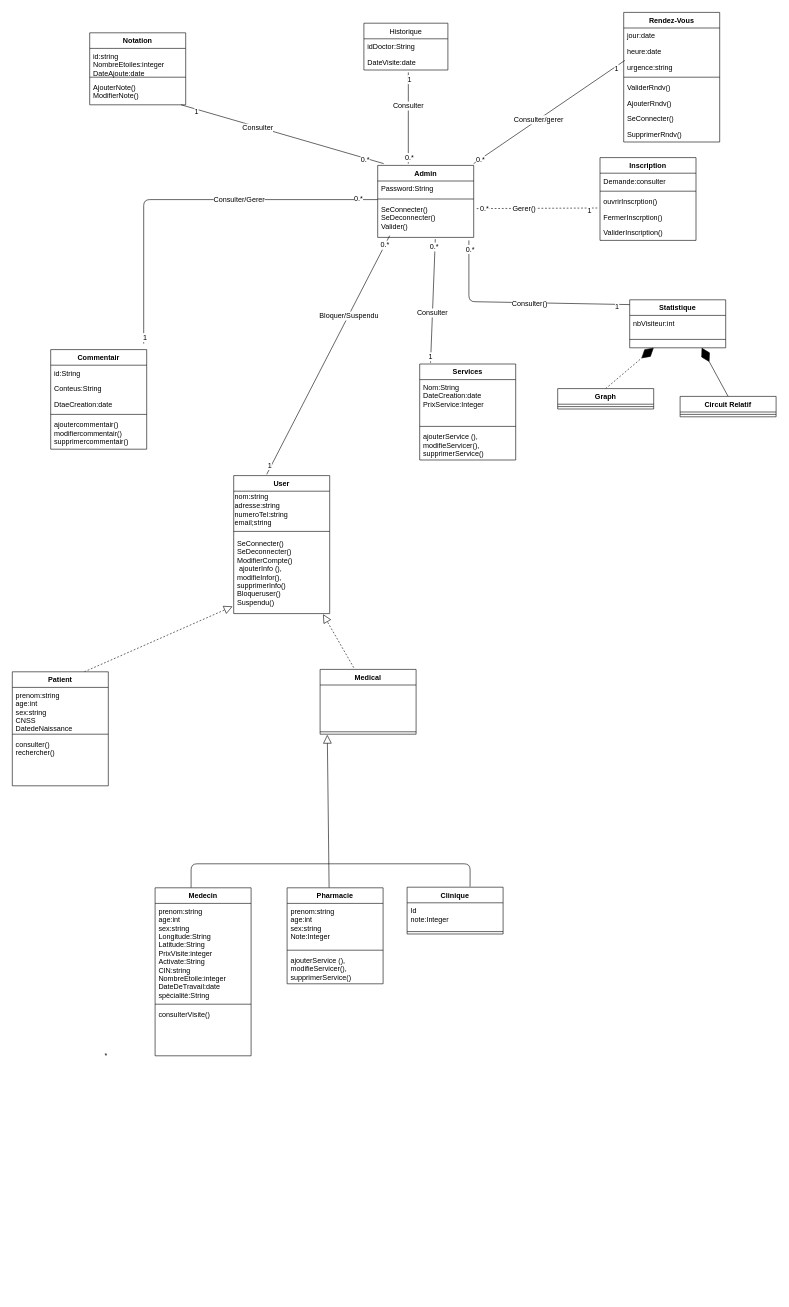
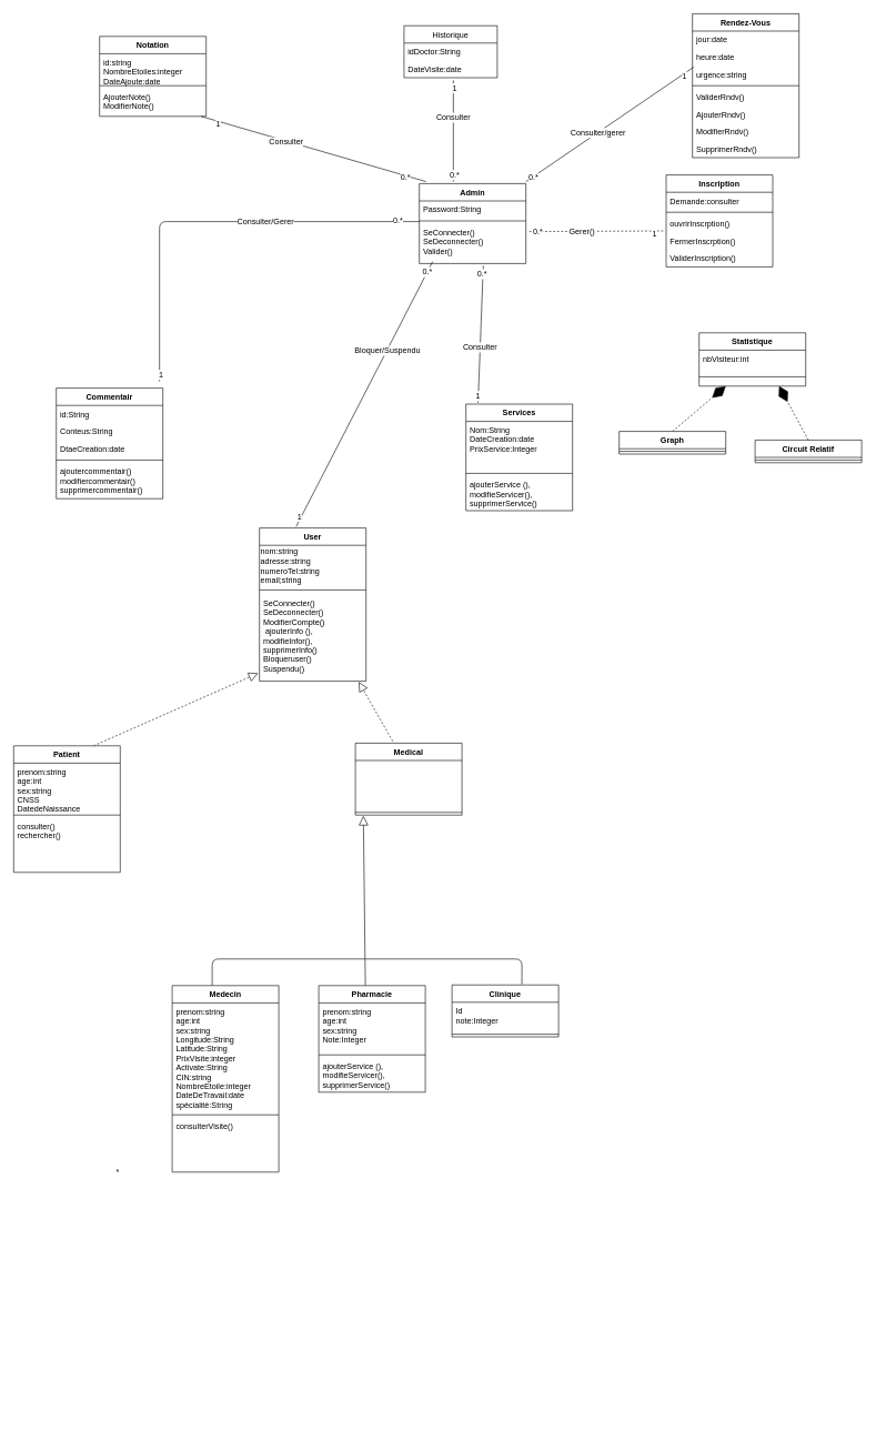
- <mxCell id="97" value="SeConnecter()" style="text;strokeColor=none;fillColor=none;align=left;verticalAlign=top;spacingLeft=4;spacingRight=4;overflow=hidden;rotatable=0;points=[[0,0.5],[1,0.5]];portConstraint=eastwest;" parent="90" vertex="1"><mxGeometry y="164" width="160" height="26" as="geometry" /></mxCell>
+ <mxCell id="97" value="ModifierRndv()" style="text;strokeColor=none;fillColor=none;align=left;verticalAlign=top;spacingLeft=4;spacingRight=4;overflow=hidden;rotatable=0;points=[[0,0.5],[1,0.5]];portConstraint=eastwest;" parent="90" vertex="1"><mxGeometry y="164" width="160" height="26" as="geometry" /></mxCell>
- <mxCell id="47" value="" style="endArrow=none;html=1;strokeWidth=1;entryX=0.95;entryY=1.083;entryPerimeter=0;exitX=0;exitY=0.1;exitPerimeter=0;" parent="1" source="24" target="5" edge="1"><mxGeometry width="50" height="50" relative="1" as="geometry"><mxPoint x="781" y="522" as="sourcePoint" /><mxPoint x="849" y="422" as="targetPoint" /><Array as="points"><mxPoint x="781" y="502" /></Array></mxGeometry></mxCell>
- <mxCell id="48" value="Consulter()" style="text;html=1;resizable=0;points=[];align=center;verticalAlign=middle;labelBackgroundColor=#ffffff;" parent="47" vertex="1" connectable="0"><mxGeometry x="-0.092" y="1" relative="1" as="geometry"><mxPoint as="offset" /></mxGeometry></mxCell>
- <mxCell id="49" value="1" style="text;html=1;resizable=0;points=[];align=center;verticalAlign=middle;labelBackgroundColor=#ffffff;" parent="47" vertex="1" connectable="0"><mxGeometry x="-0.887" y="3" relative="1" as="geometry"><mxPoint as="offset" /></mxGeometry></mxCell>
- <mxCell id="50" value="0.*" style="text;html=1;resizable=0;points=[];align=center;verticalAlign=middle;labelBackgroundColor=#ffffff;" parent="47" vertex="1" connectable="0"><mxGeometry x="0.924" y="-1" relative="1" as="geometry"><mxPoint as="offset" /></mxGeometry></mxCell>
- <mxCell id="29" value="" style="endArrow=diamondThin;endFill=1;endSize=24;html=1;entryX=0.75;entryY=1;entryDx=0;entryDy=0;exitX=0.5;exitY=0;exitDx=0;exitDy=0;" parent="1" source="27" target="24" edge="1"><mxGeometry width="160" relative="1" as="geometry"><mxPoint x="1169" y="617" as="sourcePoint" /><mxPoint x="1329" y="617" as="targetPoint" /></mxGeometry></mxCell>
+ <mxCell id="29" value="" style="endArrow=diamondThin;endFill=1;endSize=24;html=1;entryX=0.75;entryY=1;entryDx=0;entryDy=0;exitX=0.5;exitY=0;exitDx=0;exitDy=0;dashed=1;" parent="1" source="27" target="24" edge="1"><mxGeometry width="160" relative="1" as="geometry"><mxPoint x="1169" y="617" as="sourcePoint" /><mxPoint x="1329" y="617" as="targetPoint" /></mxGeometry></mxCell>
